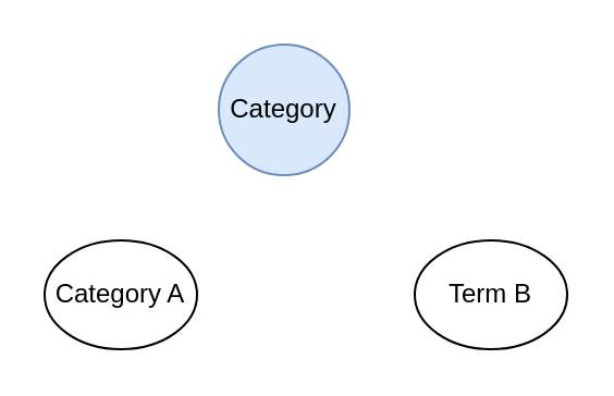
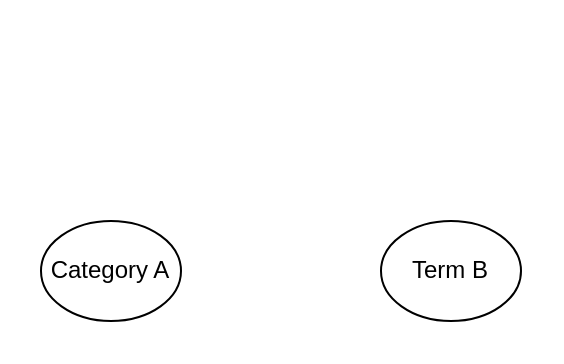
- <mxCell id="2" value="Category" style="ellipse;whiteSpace=wrap;html=1;aspect=fixed;fillColor=#dae8fc;strokeColor=#6c8ebf;" vertex="1" parent="1"><mxGeometry x="100" y="20" width="60" height="60" as="geometry" /></mxCell>
